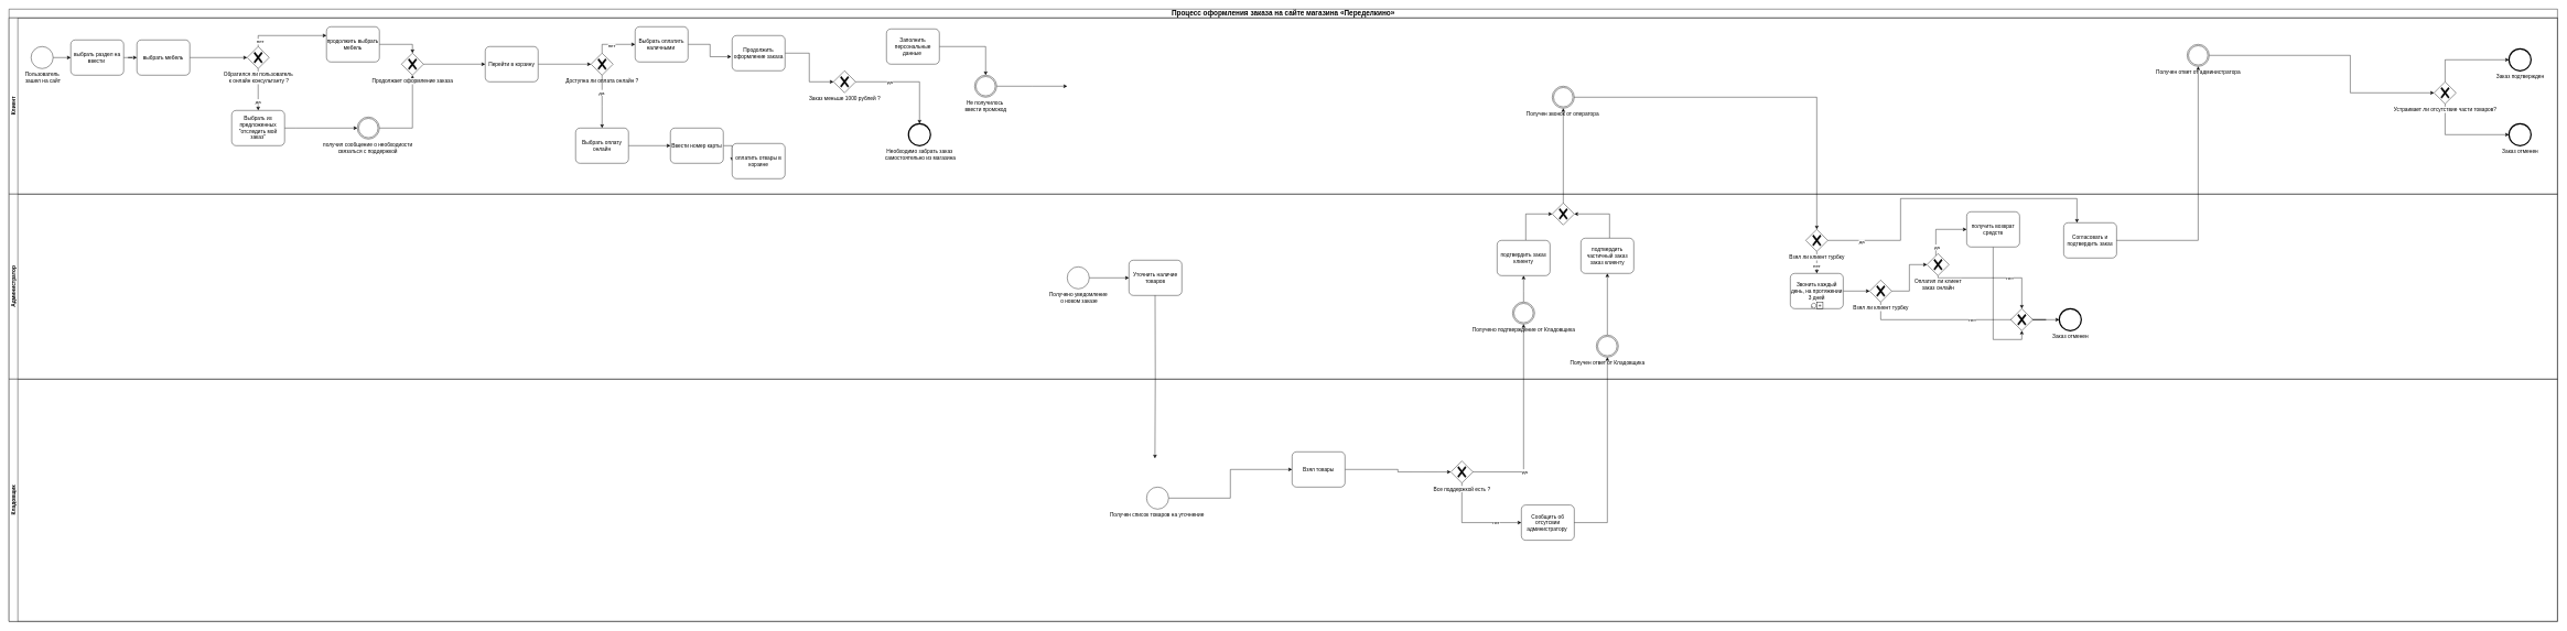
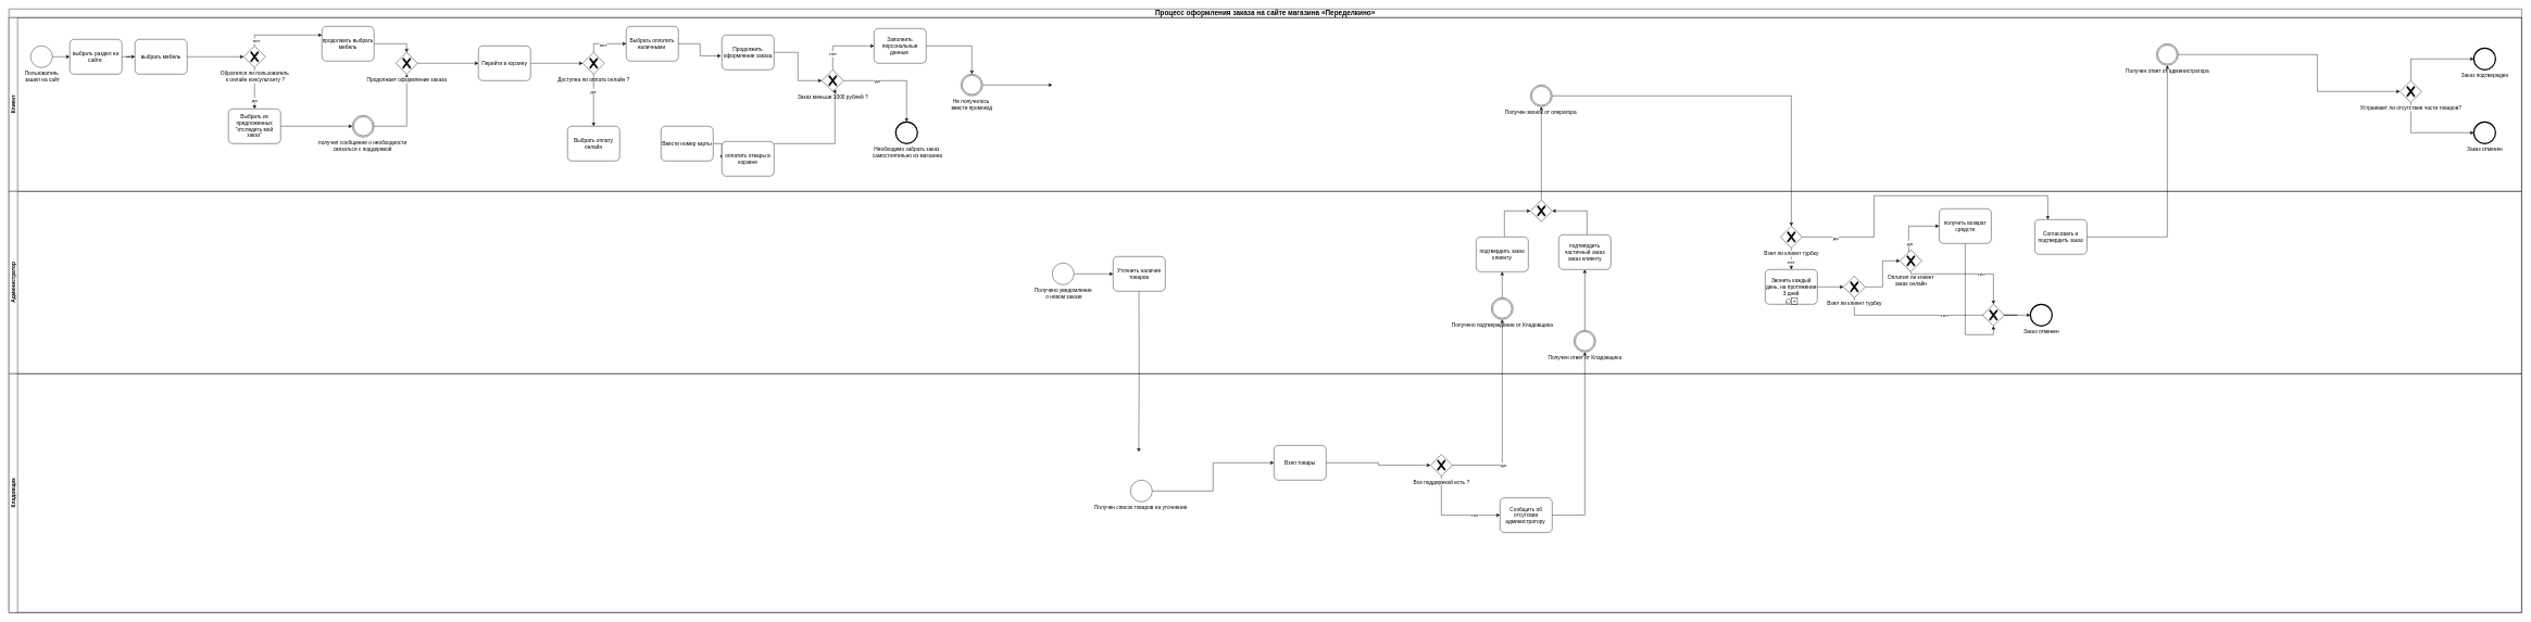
+ <mxCell id="34" style="edgeStyle=orthogonalEdgeStyle;rounded=0;orthogonalLoop=1;jettySize=auto;html=1;entryX=0;entryY=0.5;entryDx=0;entryDy=0;entryPerimeter=0;" parent="3" source="36" target="39" edge="1"><mxGeometry relative="1" as="geometry"><Array as="points"><mxPoint x="1895" y="65" /></Array></mxGeometry></mxCell>
+ <mxCell id="35" value="нет" style="edgeLabel;html=1;align=center;verticalAlign=middle;resizable=0;points=[];" vertex="1" connectable="0" parent="34"><mxGeometry x="-0.507" relative="1" as="geometry"><mxPoint as="offset" /></mxGeometry></mxCell>
- <mxCell id="9" value="выбрать раздел на ввести&amp;nbsp;" style="points=[[0.25,0,0],[0.5,0,0],[0.75,0,0],[1,0.25,0],[1,0.5,0],[1,0.75,0],[0.75,1,0],[0.5,1,0],[0.25,1,0],[0,0.75,0],[0,0.5,0],[0,0.25,0]];shape=mxgraph.bpmn.task;whiteSpace=wrap;rectStyle=rounded;size=10;html=1;container=1;expand=0;collapsible=0;taskMarker=abstract;" parent="3" vertex="1"><mxGeometry x="140" y="50" width="120" height="80" as="geometry" /></mxCell>
+ <mxCell id="9" value="выбрать раздел на сайте&amp;nbsp;" style="points=[[0.25,0,0],[0.5,0,0],[0.75,0,0],[1,0.25,0],[1,0.5,0],[1,0.75,0],[0.75,1,0],[0.5,1,0],[0.25,1,0],[0,0.75,0],[0,0.5,0],[0,0.25,0]];shape=mxgraph.bpmn.task;whiteSpace=wrap;rectStyle=rounded;size=10;html=1;container=1;expand=0;collapsible=0;taskMarker=abstract;" parent="3" vertex="1"><mxGeometry x="140" y="50" width="120" height="80" as="geometry" /></mxCell>
+ <mxCell id="56" style="edgeStyle=orthogonalEdgeStyle;rounded=0;orthogonalLoop=1;jettySize=auto;html=1;entryX=0.5;entryY=1;entryDx=0;entryDy=0;entryPerimeter=0;" edge="1" parent="3" source="57" target="36"><mxGeometry relative="1" as="geometry"><Array as="points"><mxPoint x="1900" y="290" /><mxPoint x="1900" y="170" /></Array></mxGeometry></mxCell>
- <mxCell id="52" style="edgeStyle=orthogonalEdgeStyle;rounded=0;orthogonalLoop=1;jettySize=auto;html=1;" edge="1" parent="3" source="53" target="51"><mxGeometry relative="1" as="geometry" /></mxCell>
